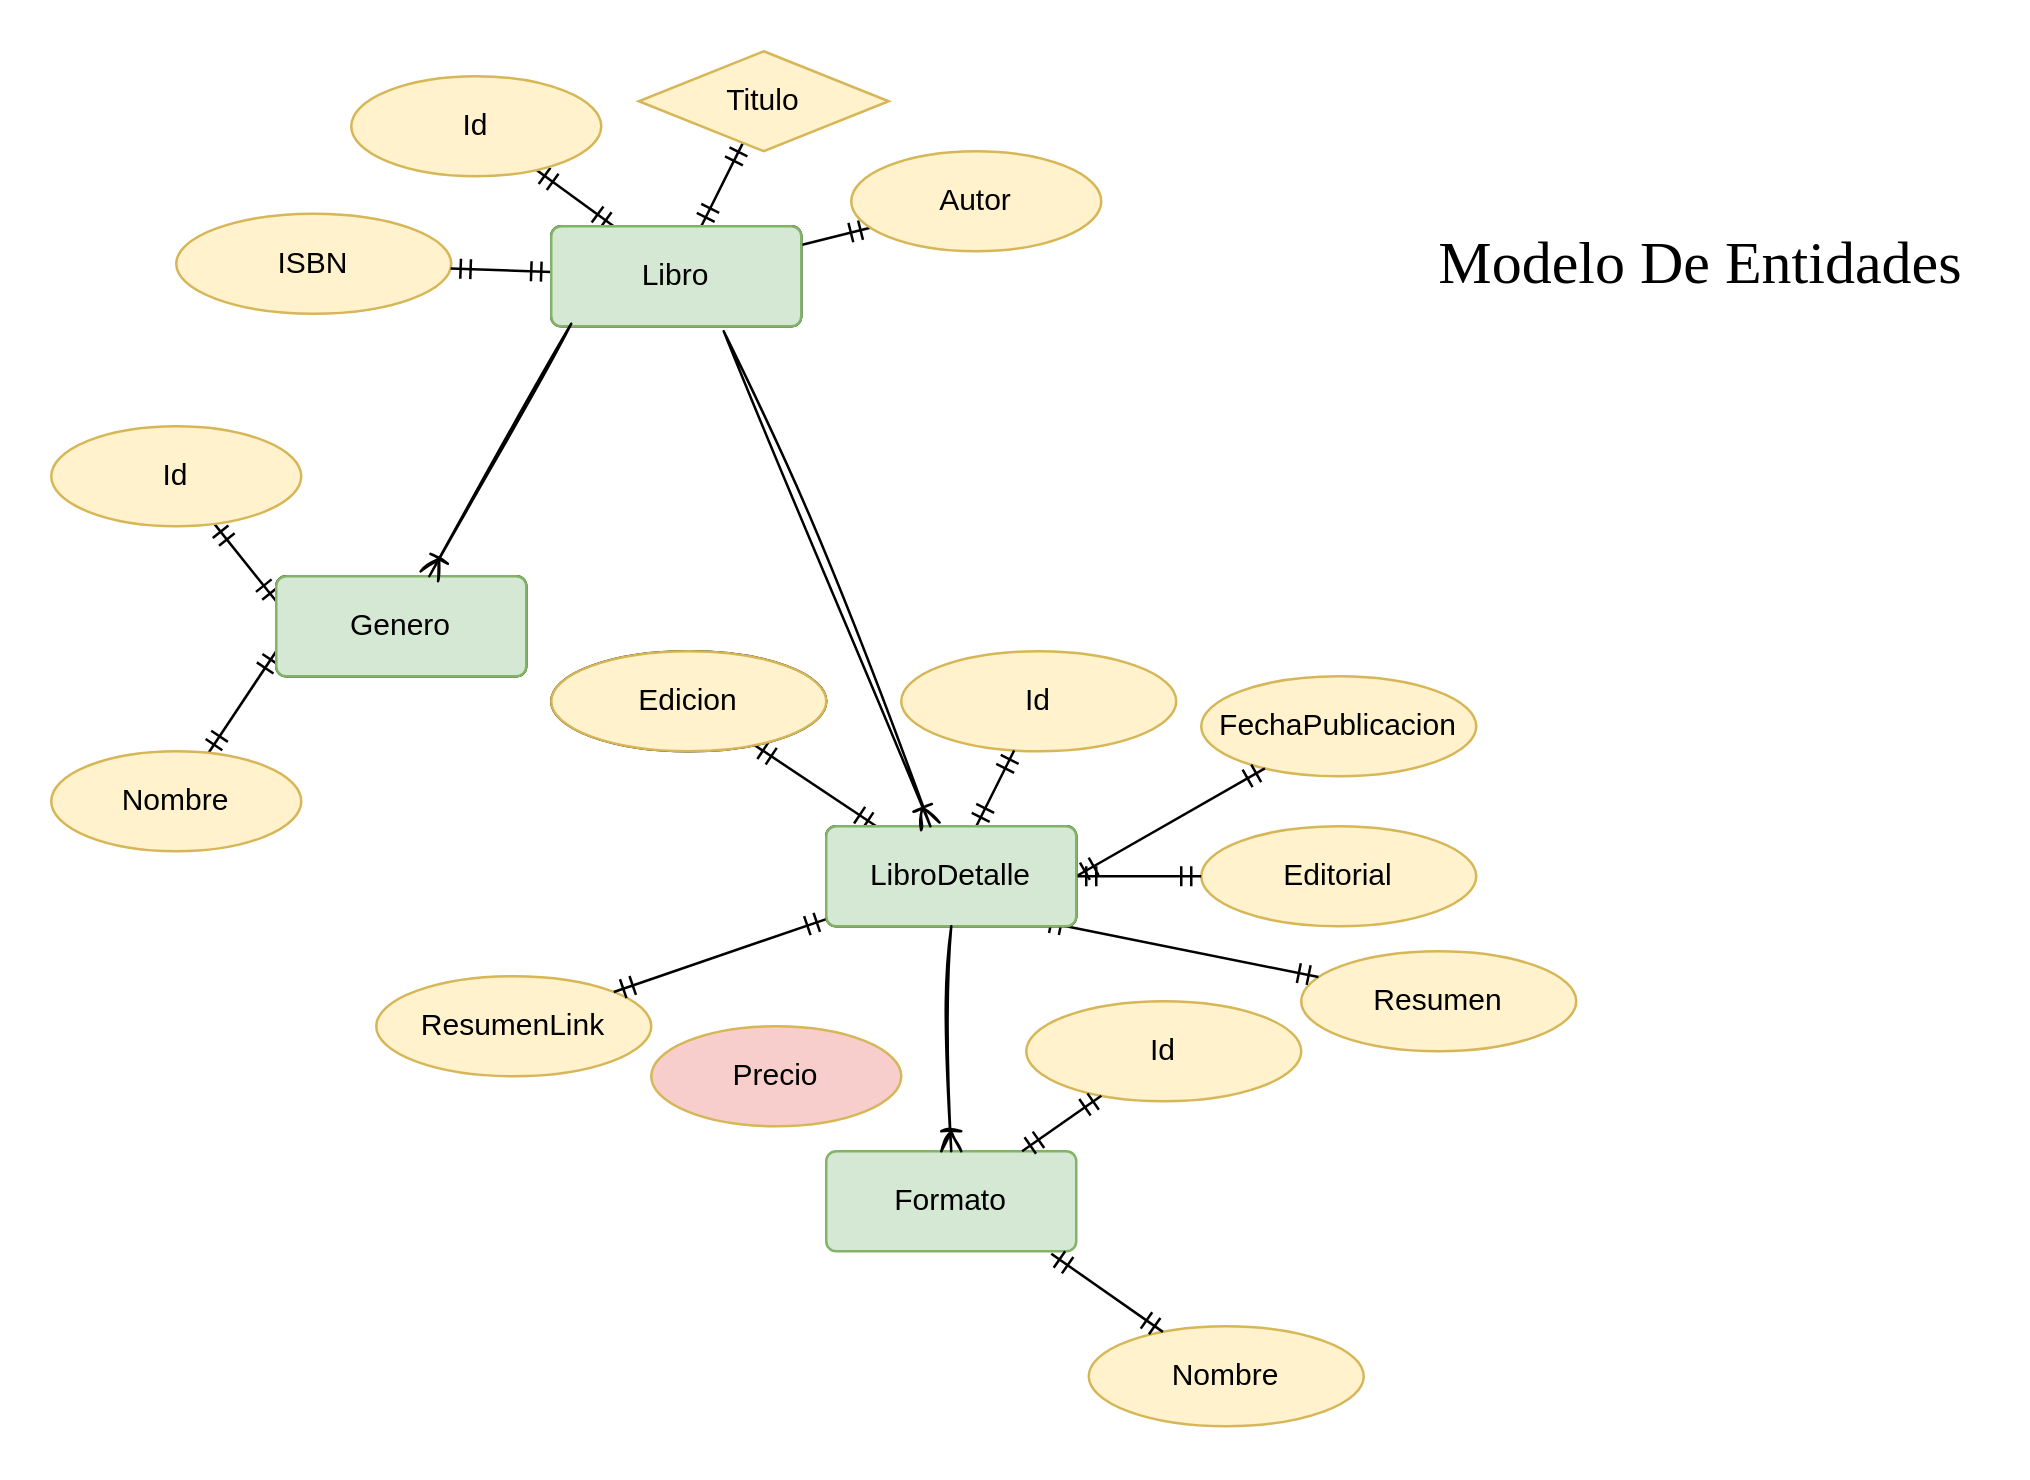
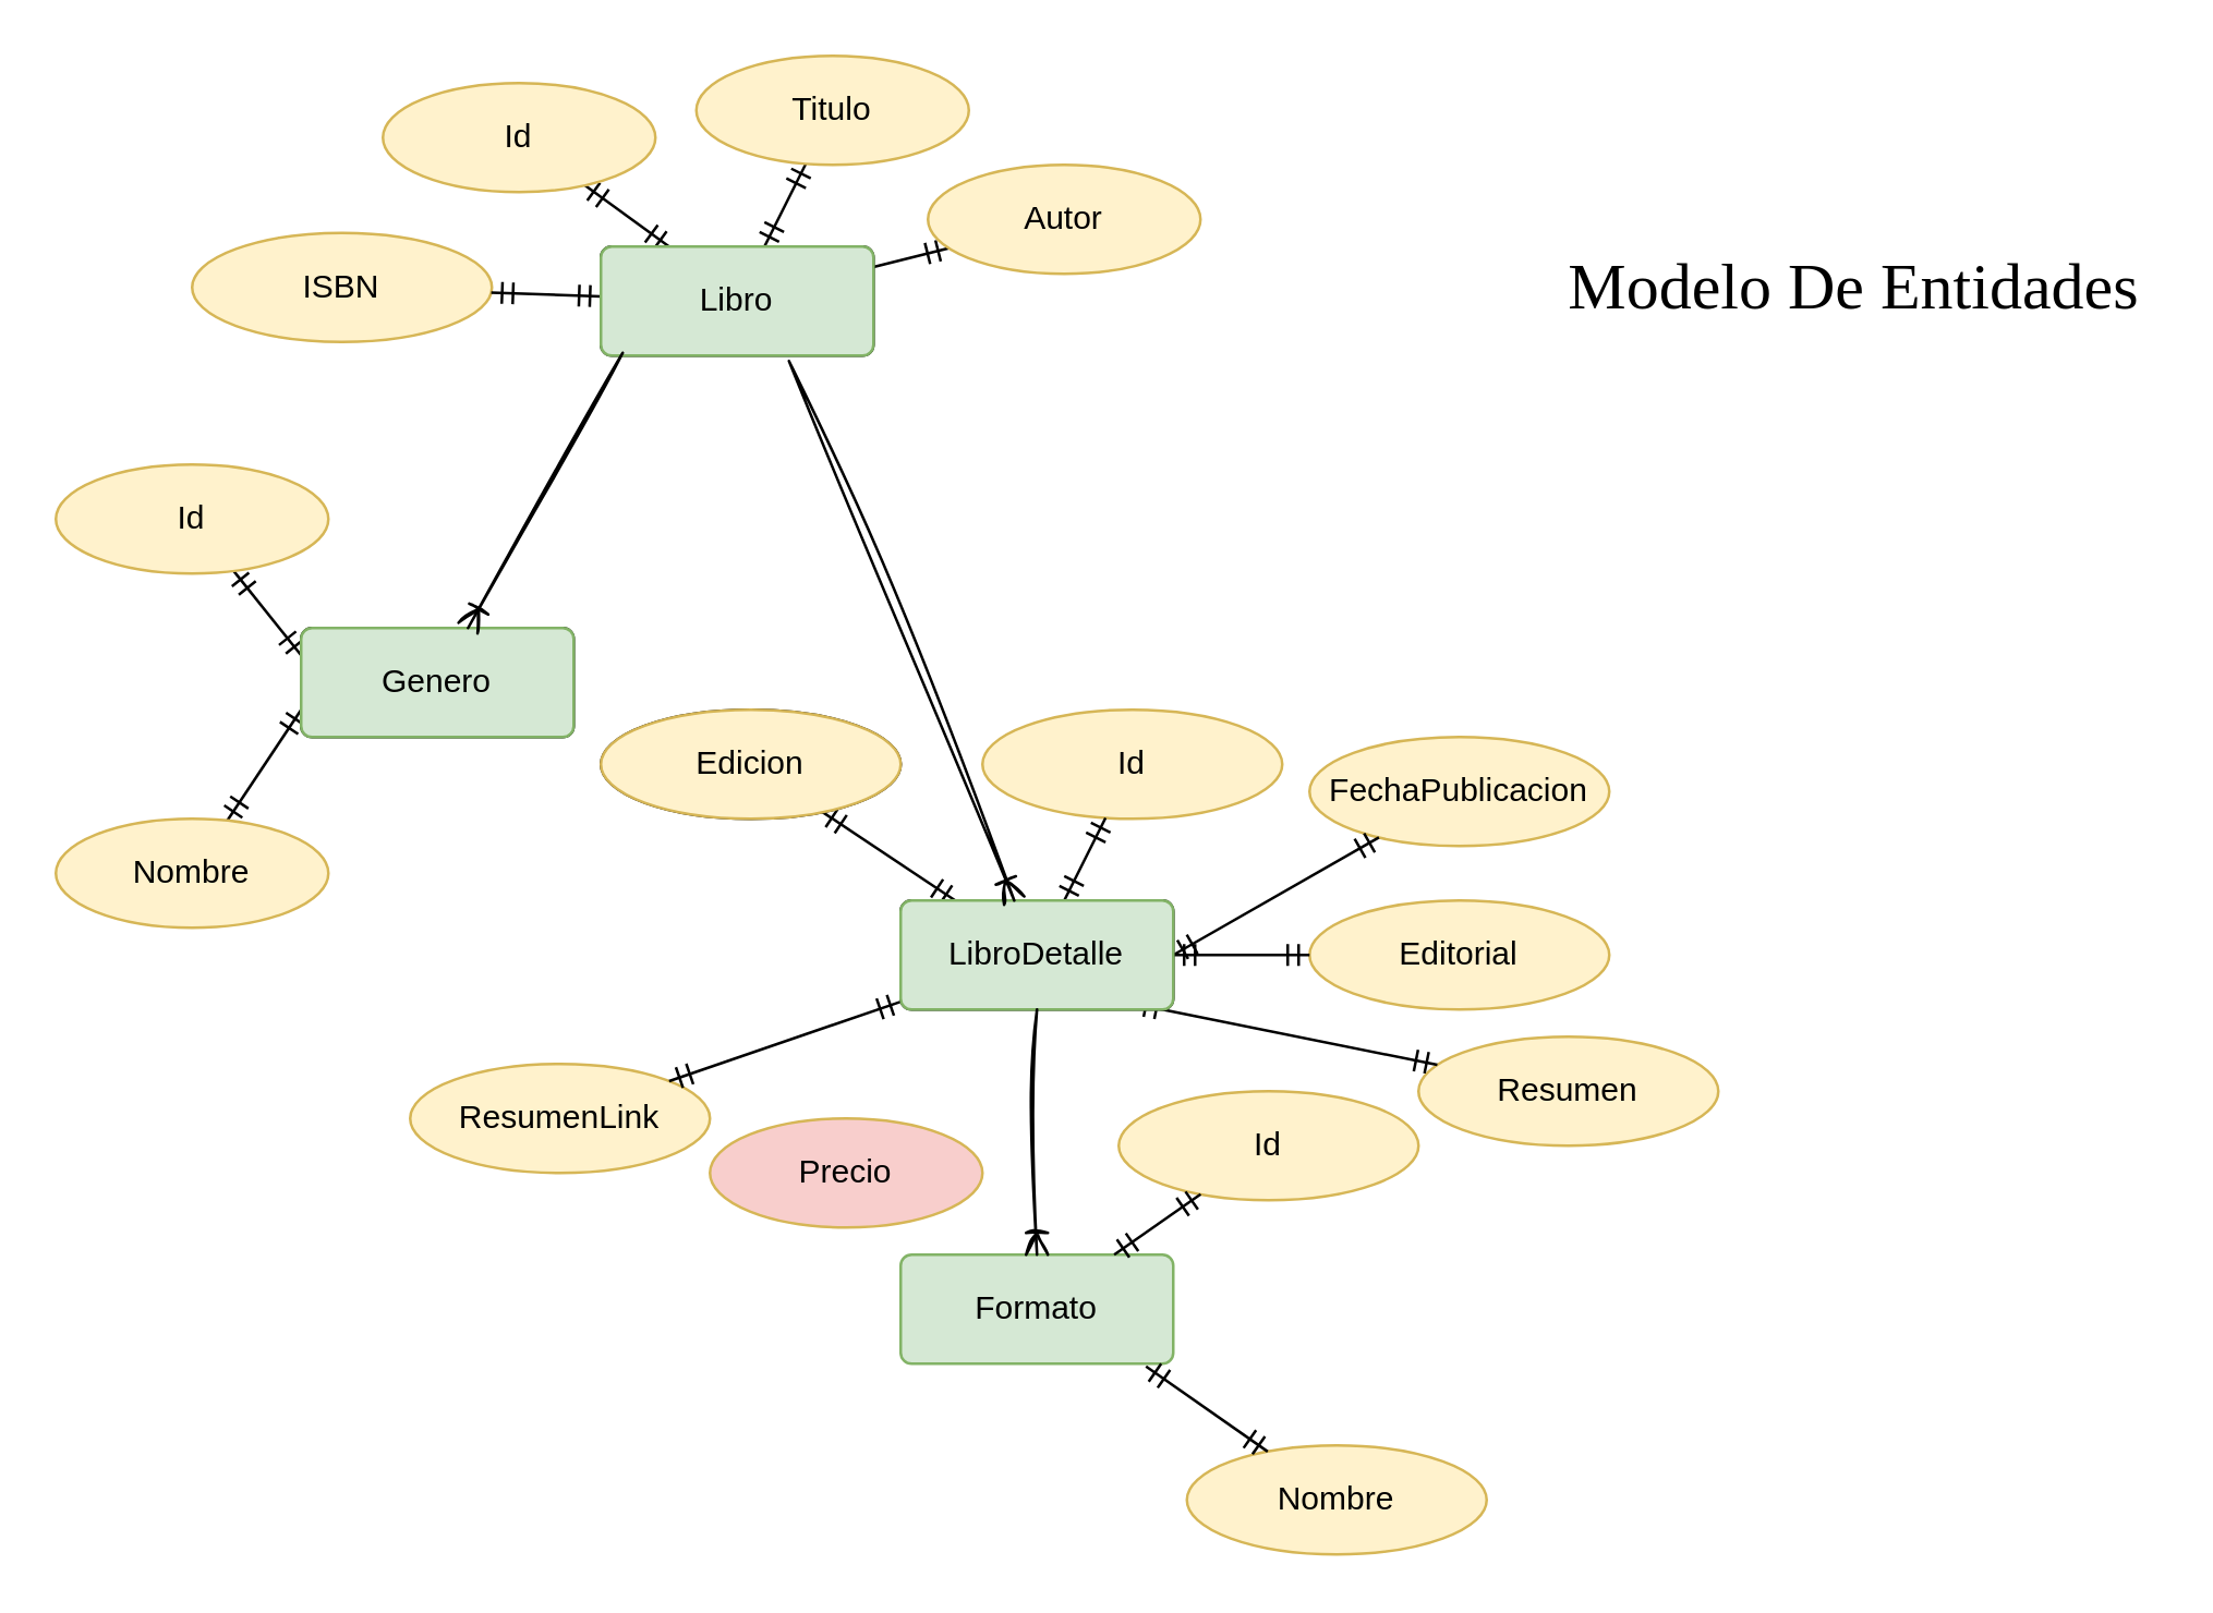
- <mxCell id="36" value="Titulo" style="rhombus;whiteSpace=wrap;html=1;align=center;fillColor=#fff2cc;strokeColor=#d6b656;" parent="1" vertex="1"><mxGeometry x="255" y="20" width="100" height="40" as="geometry" /></mxCell>
+ <mxCell id="36" value="Titulo" style="ellipse;whiteSpace=wrap;html=1;align=center;fillColor=#fff2cc;strokeColor=#d6b656;" parent="1" vertex="1"><mxGeometry x="255" y="20" width="100" height="40" as="geometry" /></mxCell>
